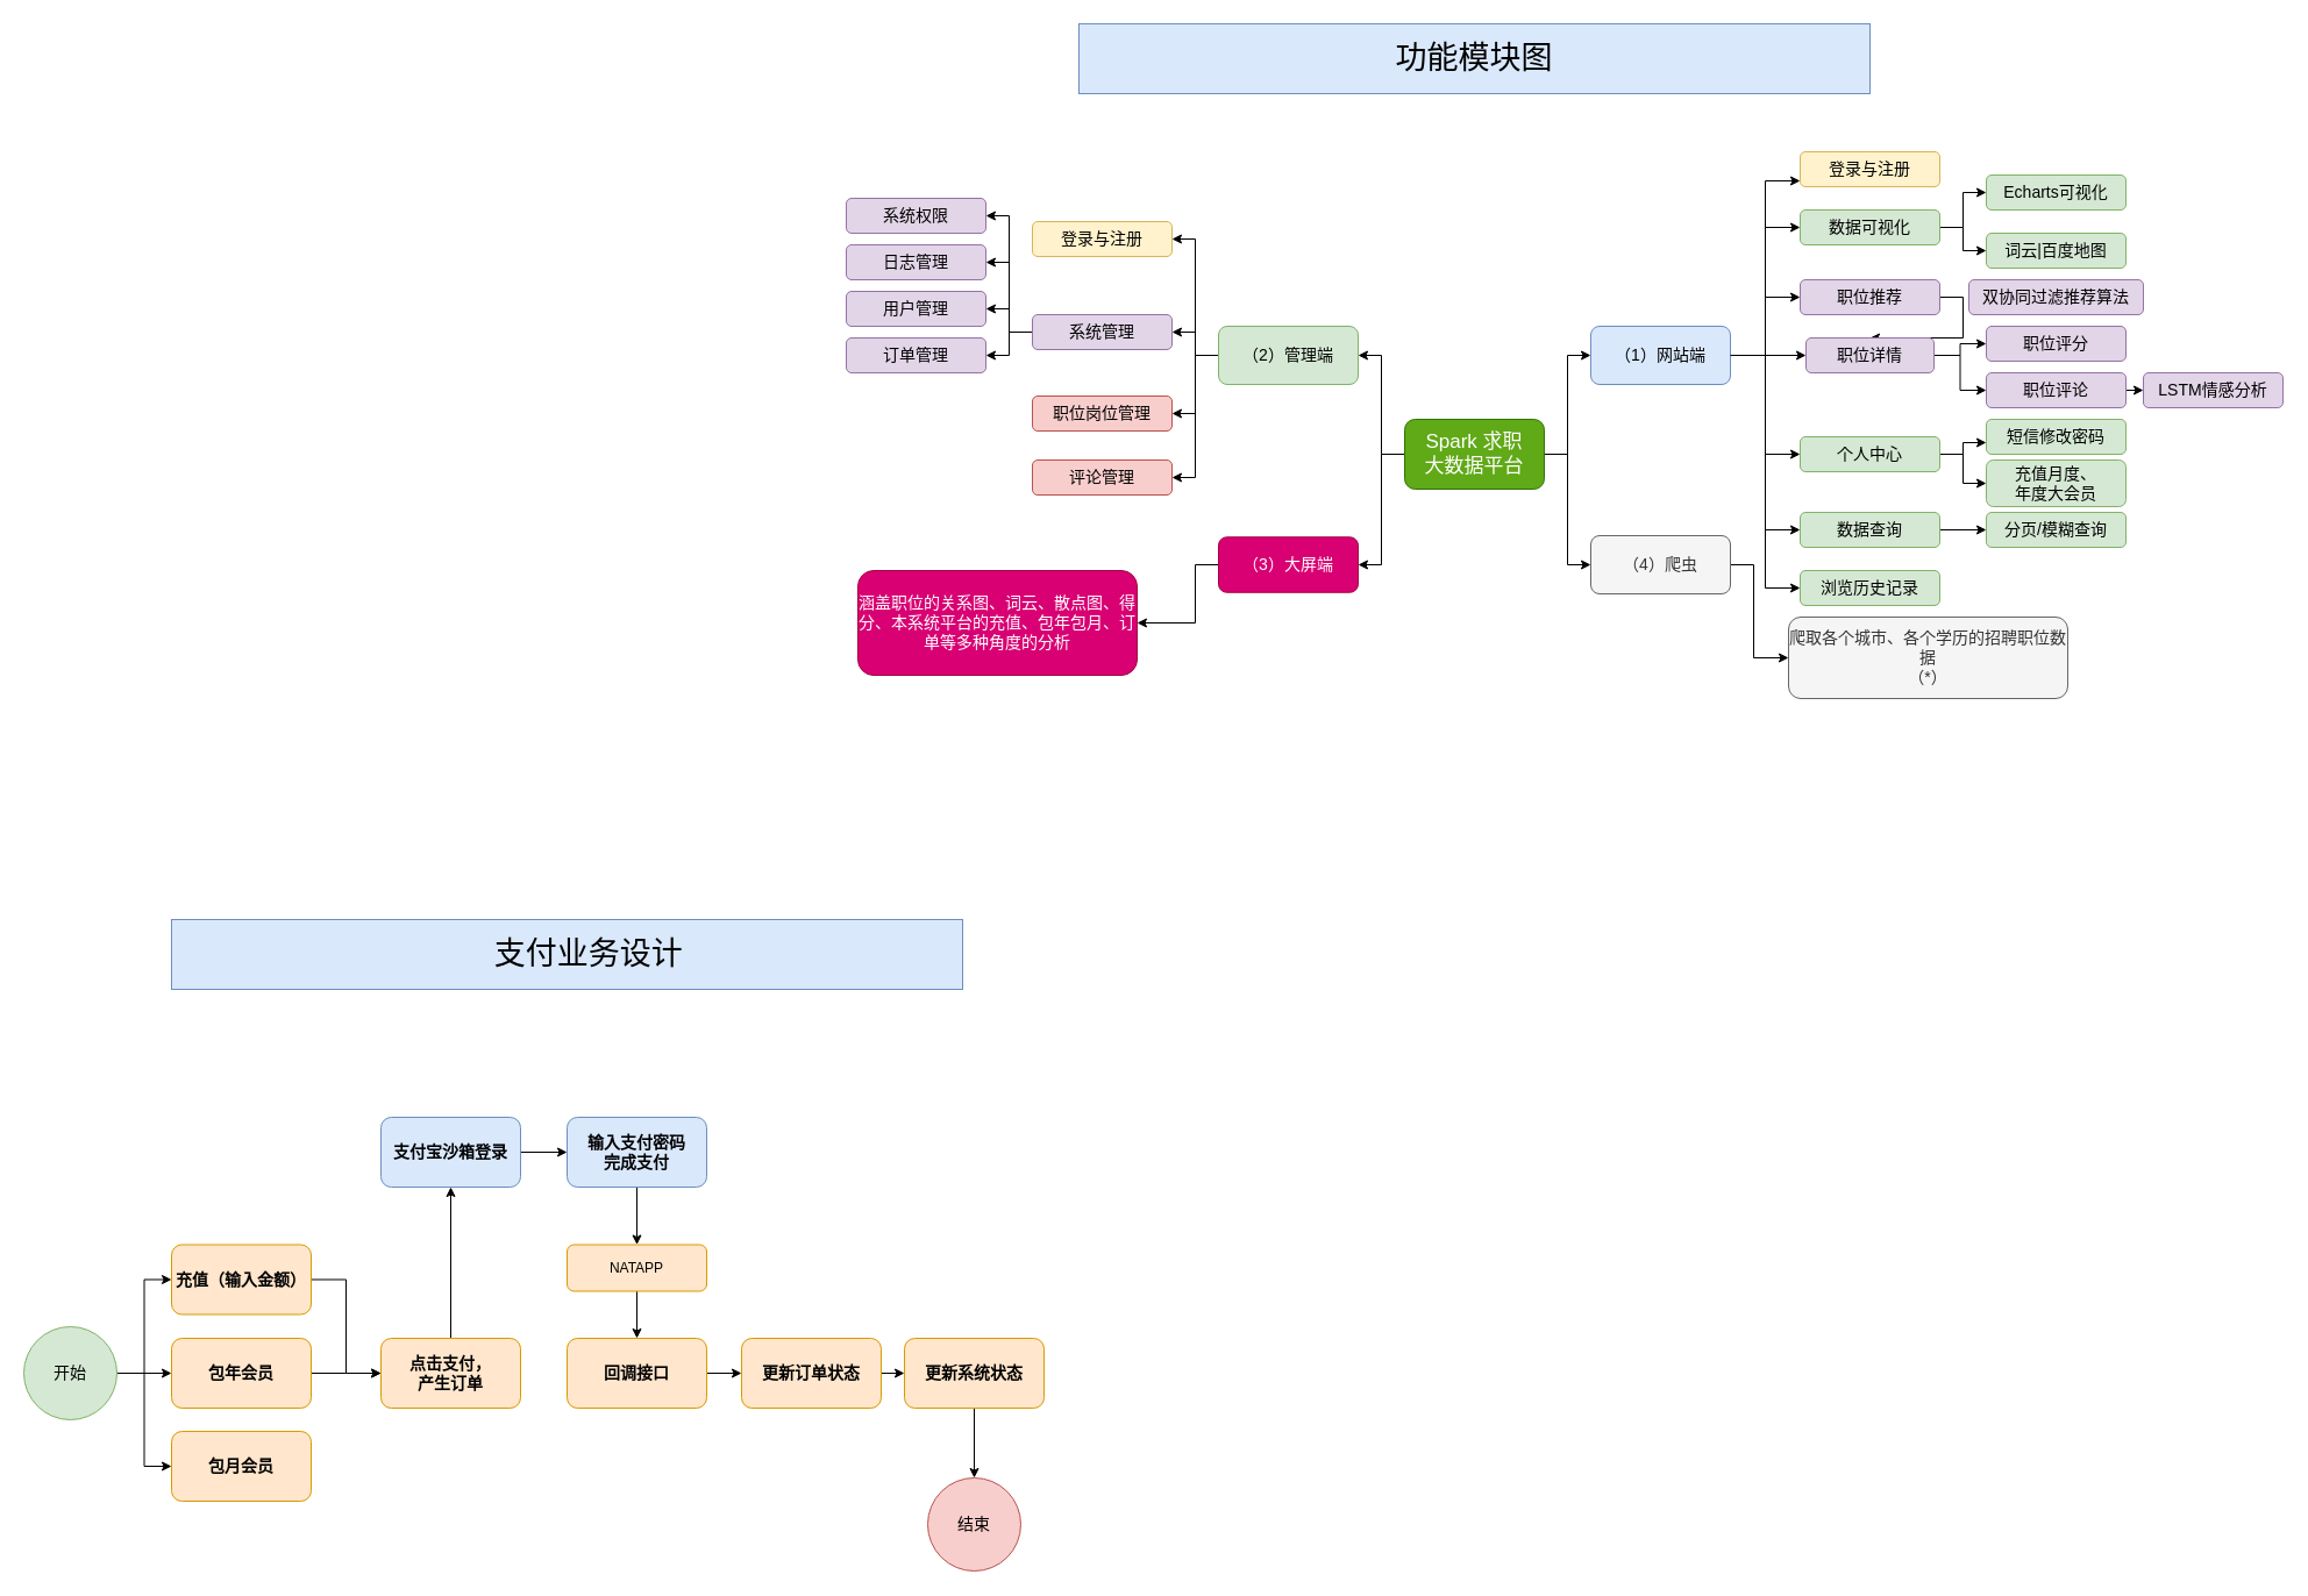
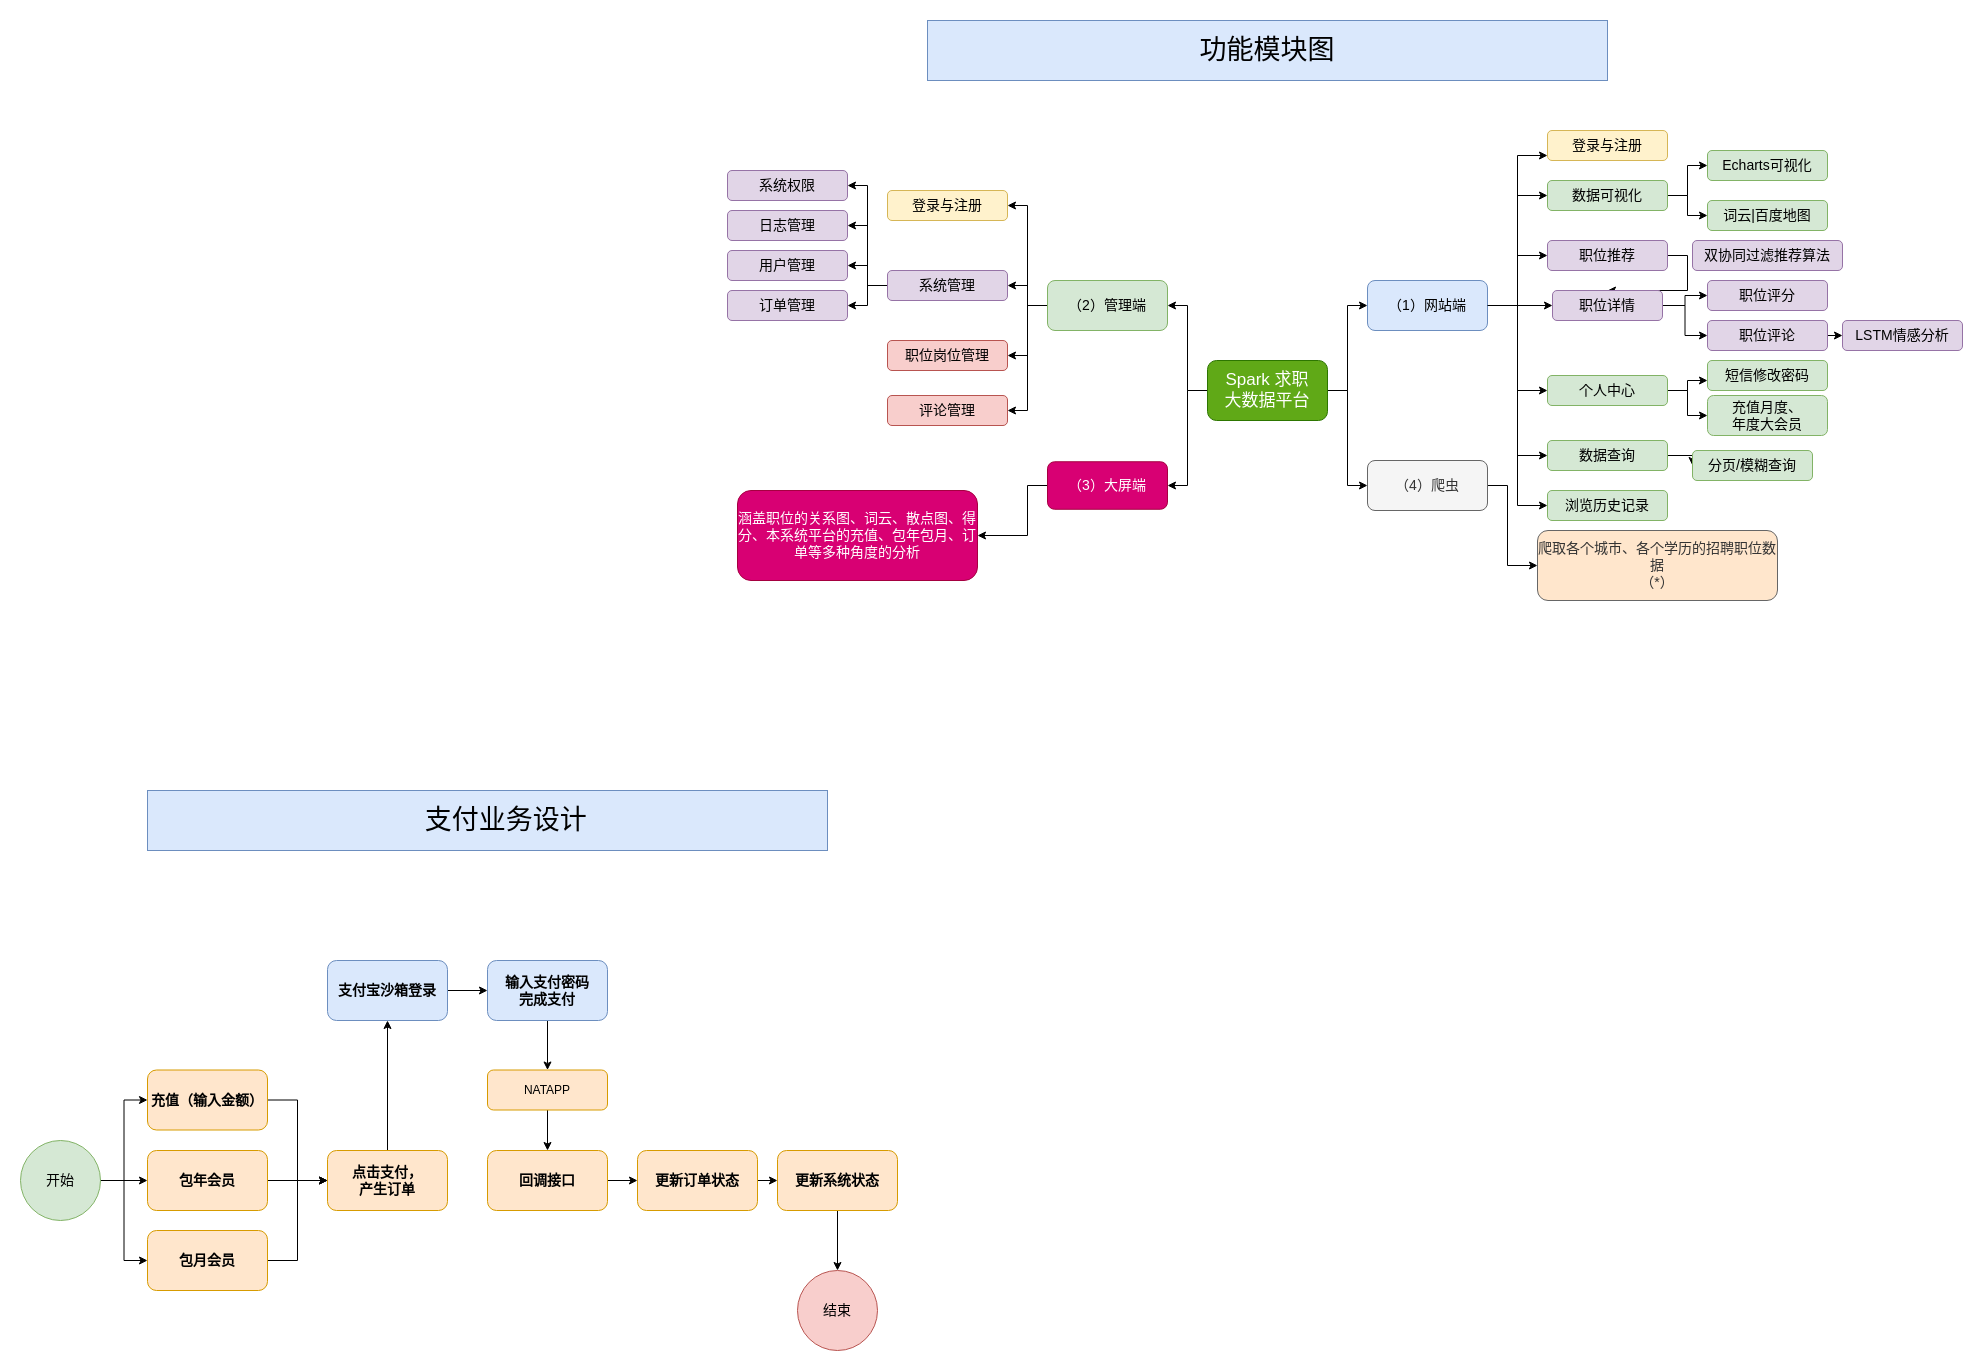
- <mxCell id="21" value="分页/模糊查询" style="rounded=1;whiteSpace=wrap;html=1;fontSize=14;fillColor=#d5e8d4;strokeColor=#82b366;" parent="1" vertex="1"><mxGeometry x="1707" y="440" width="120" height="30" as="geometry" /></mxCell>
+ <mxCell id="21" value="分页/模糊查询" style="rounded=1;whiteSpace=wrap;html=1;fontSize=14;fillColor=#d5e8d4;strokeColor=#82b366;" parent="1" vertex="1"><mxGeometry x="1692" y="450" width="120" height="30" as="geometry" /></mxCell>
- <mxCell id="54" value="爬取各个城市、各个学历的招聘职位数据&lt;br&gt;（*）" style="rounded=1;whiteSpace=wrap;html=1;fontSize=14;fillColor=#f5f5f5;strokeColor=#666666;fontColor=#333333;" parent="1" vertex="1"><mxGeometry x="1537" y="530" width="240" height="70" as="geometry" /></mxCell>
+ <mxCell id="54" value="爬取各个城市、各个学历的招聘职位数据&lt;br&gt;（*）" style="rounded=1;whiteSpace=wrap;html=1;fontSize=14;fillColor=#ffe6cc;strokeColor=#666666;fontColor=#333333;" parent="1" vertex="1"><mxGeometry x="1537" y="530" width="240" height="70" as="geometry" /></mxCell>
+ <mxCell id="60" style="edgeStyle=orthogonalEdgeStyle;rounded=0;orthogonalLoop=1;jettySize=auto;html=1;exitX=1;exitY=0.5;exitDx=0;exitDy=0;entryX=0;entryY=0.5;entryDx=0;entryDy=0;fontSize=14;" parent="1" source="61" target="63" edge="1"><mxGeometry relative="1" as="geometry" /></mxCell>
